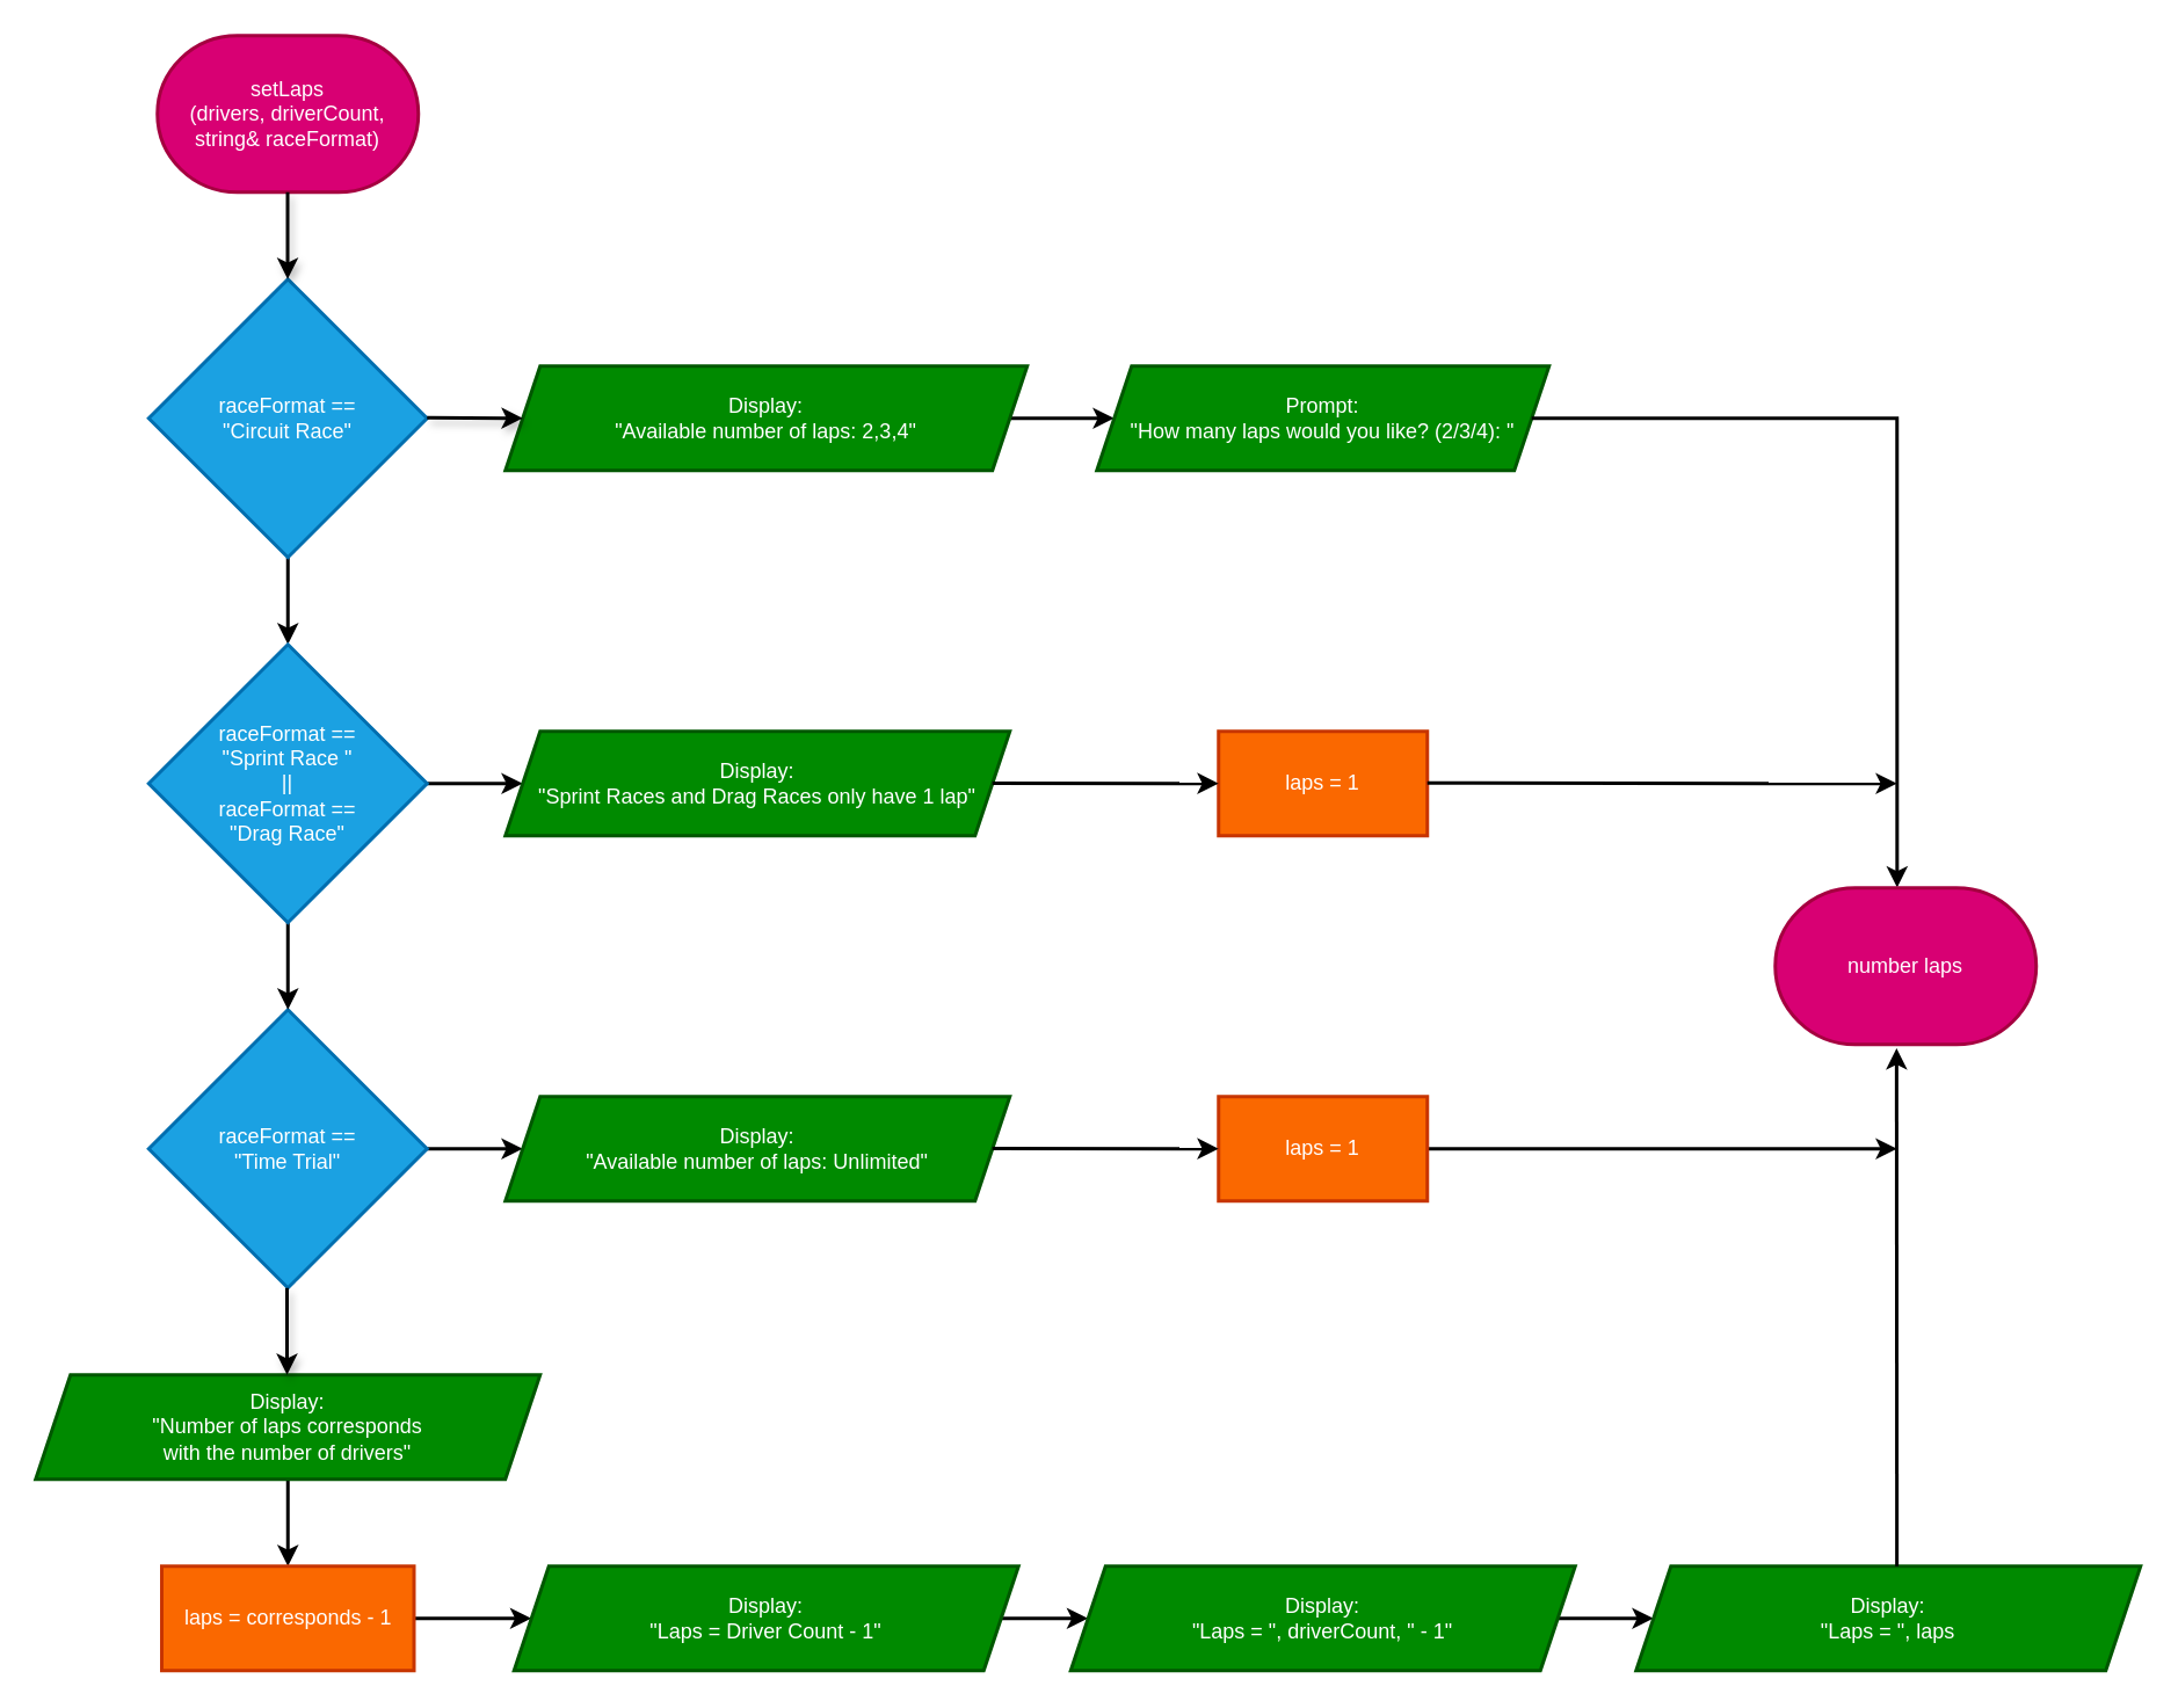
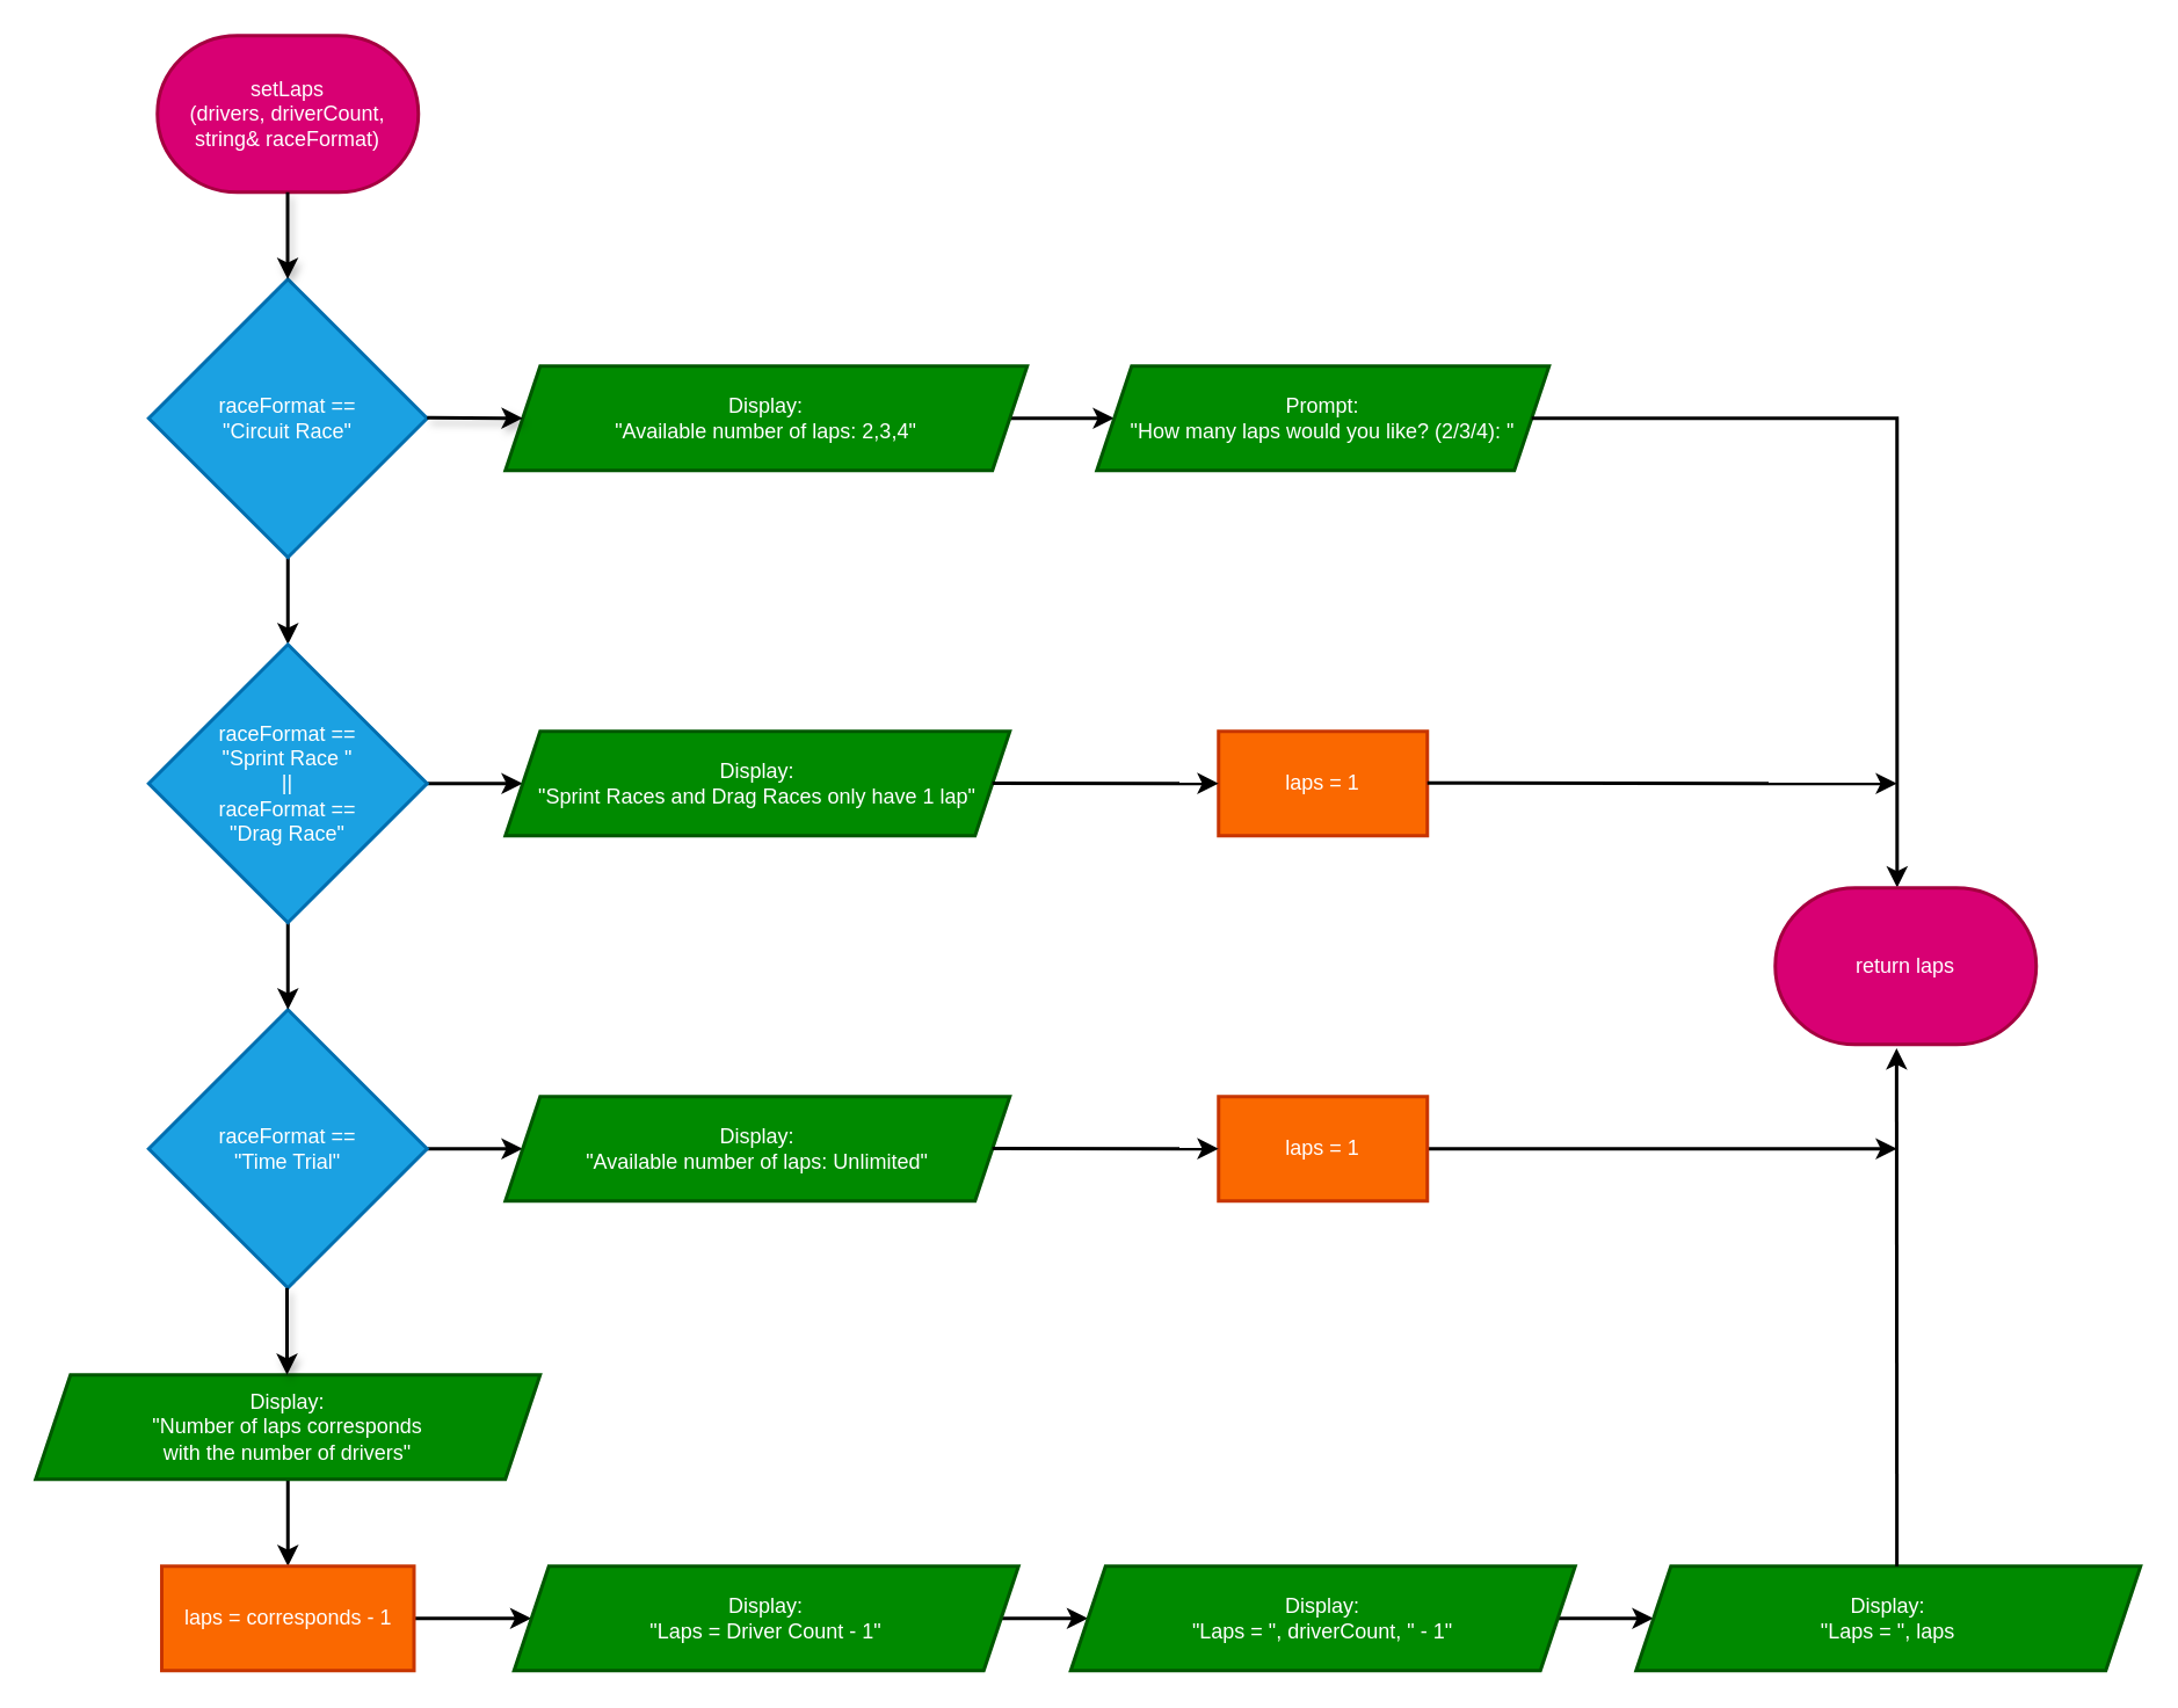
- <mxCell id="35" value="number laps" style="strokeWidth=2;html=1;shape=mxgraph.flowchart.terminator;whiteSpace=wrap;fillColor=#d80073;fontColor=#ffffff;strokeColor=#A50040;" vertex="1" parent="1"><mxGeometry x="1020" y="510" width="150" height="90" as="geometry" /></mxCell>
+ <mxCell id="35" value="return laps" style="strokeWidth=2;html=1;shape=mxgraph.flowchart.terminator;whiteSpace=wrap;fillColor=#d80073;fontColor=#ffffff;strokeColor=#A50040;" vertex="1" parent="1"><mxGeometry x="1020" y="510" width="150" height="90" as="geometry" /></mxCell>
